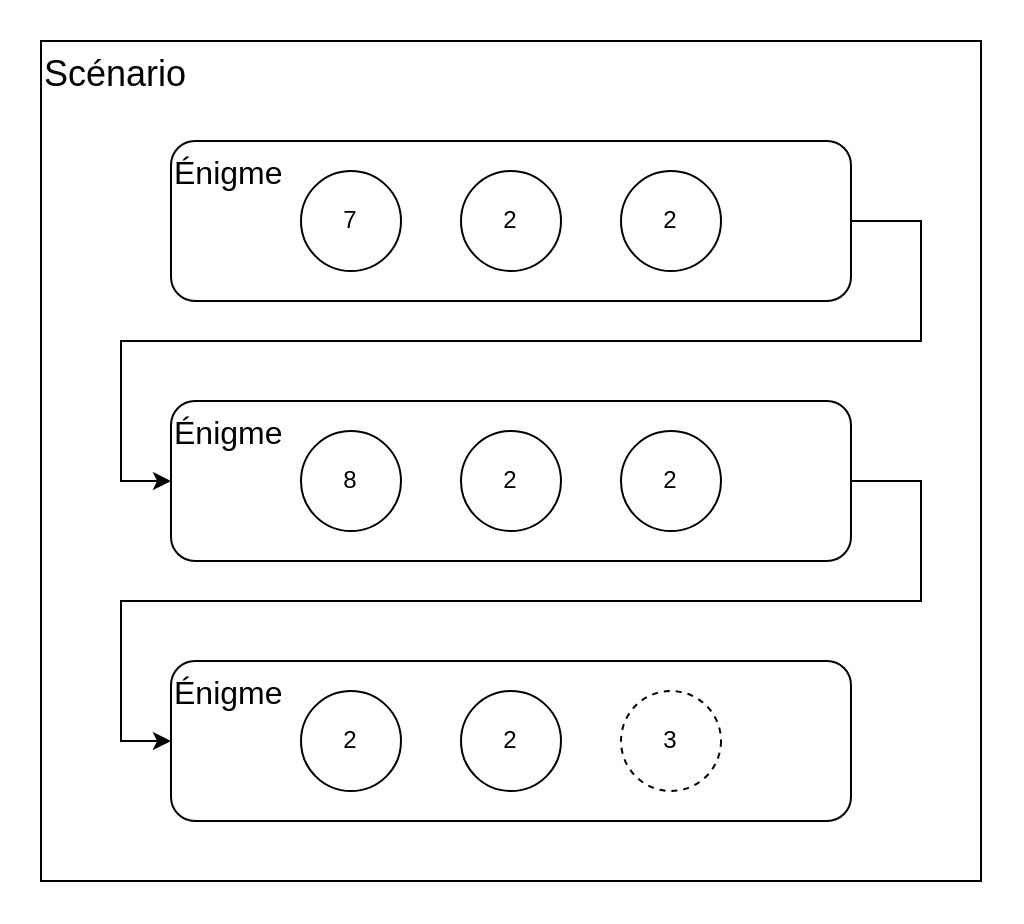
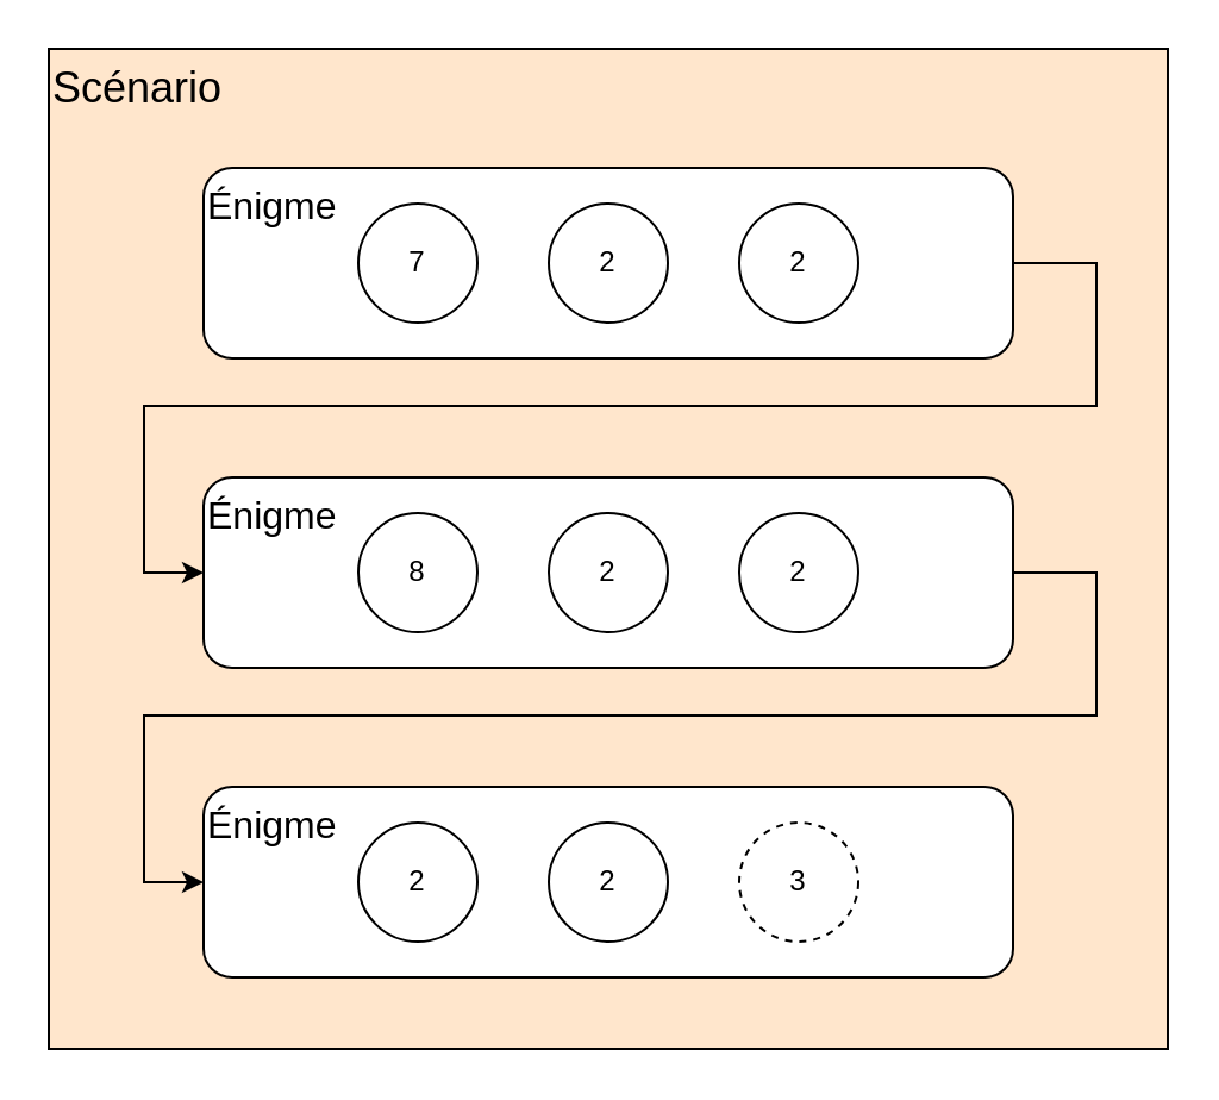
- <mxCell id="2" value="&lt;font style=&quot;font-size: 18px;&quot;&gt;Scénario&lt;/font&gt;" style="rounded=0;whiteSpace=wrap;html=1;align=left;verticalAlign=top;" vertex="1" parent="1"><mxGeometry x="20" y="20" width="470" height="420" as="geometry" /></mxCell>
+ <mxCell id="2" value="&lt;font style=&quot;font-size: 18px;&quot;&gt;Scénario&lt;/font&gt;" style="rounded=0;whiteSpace=wrap;html=1;align=left;verticalAlign=top;fillColor=#ffe6cc;" vertex="1" parent="1"><mxGeometry x="20" y="20" width="470" height="420" as="geometry" /></mxCell>
